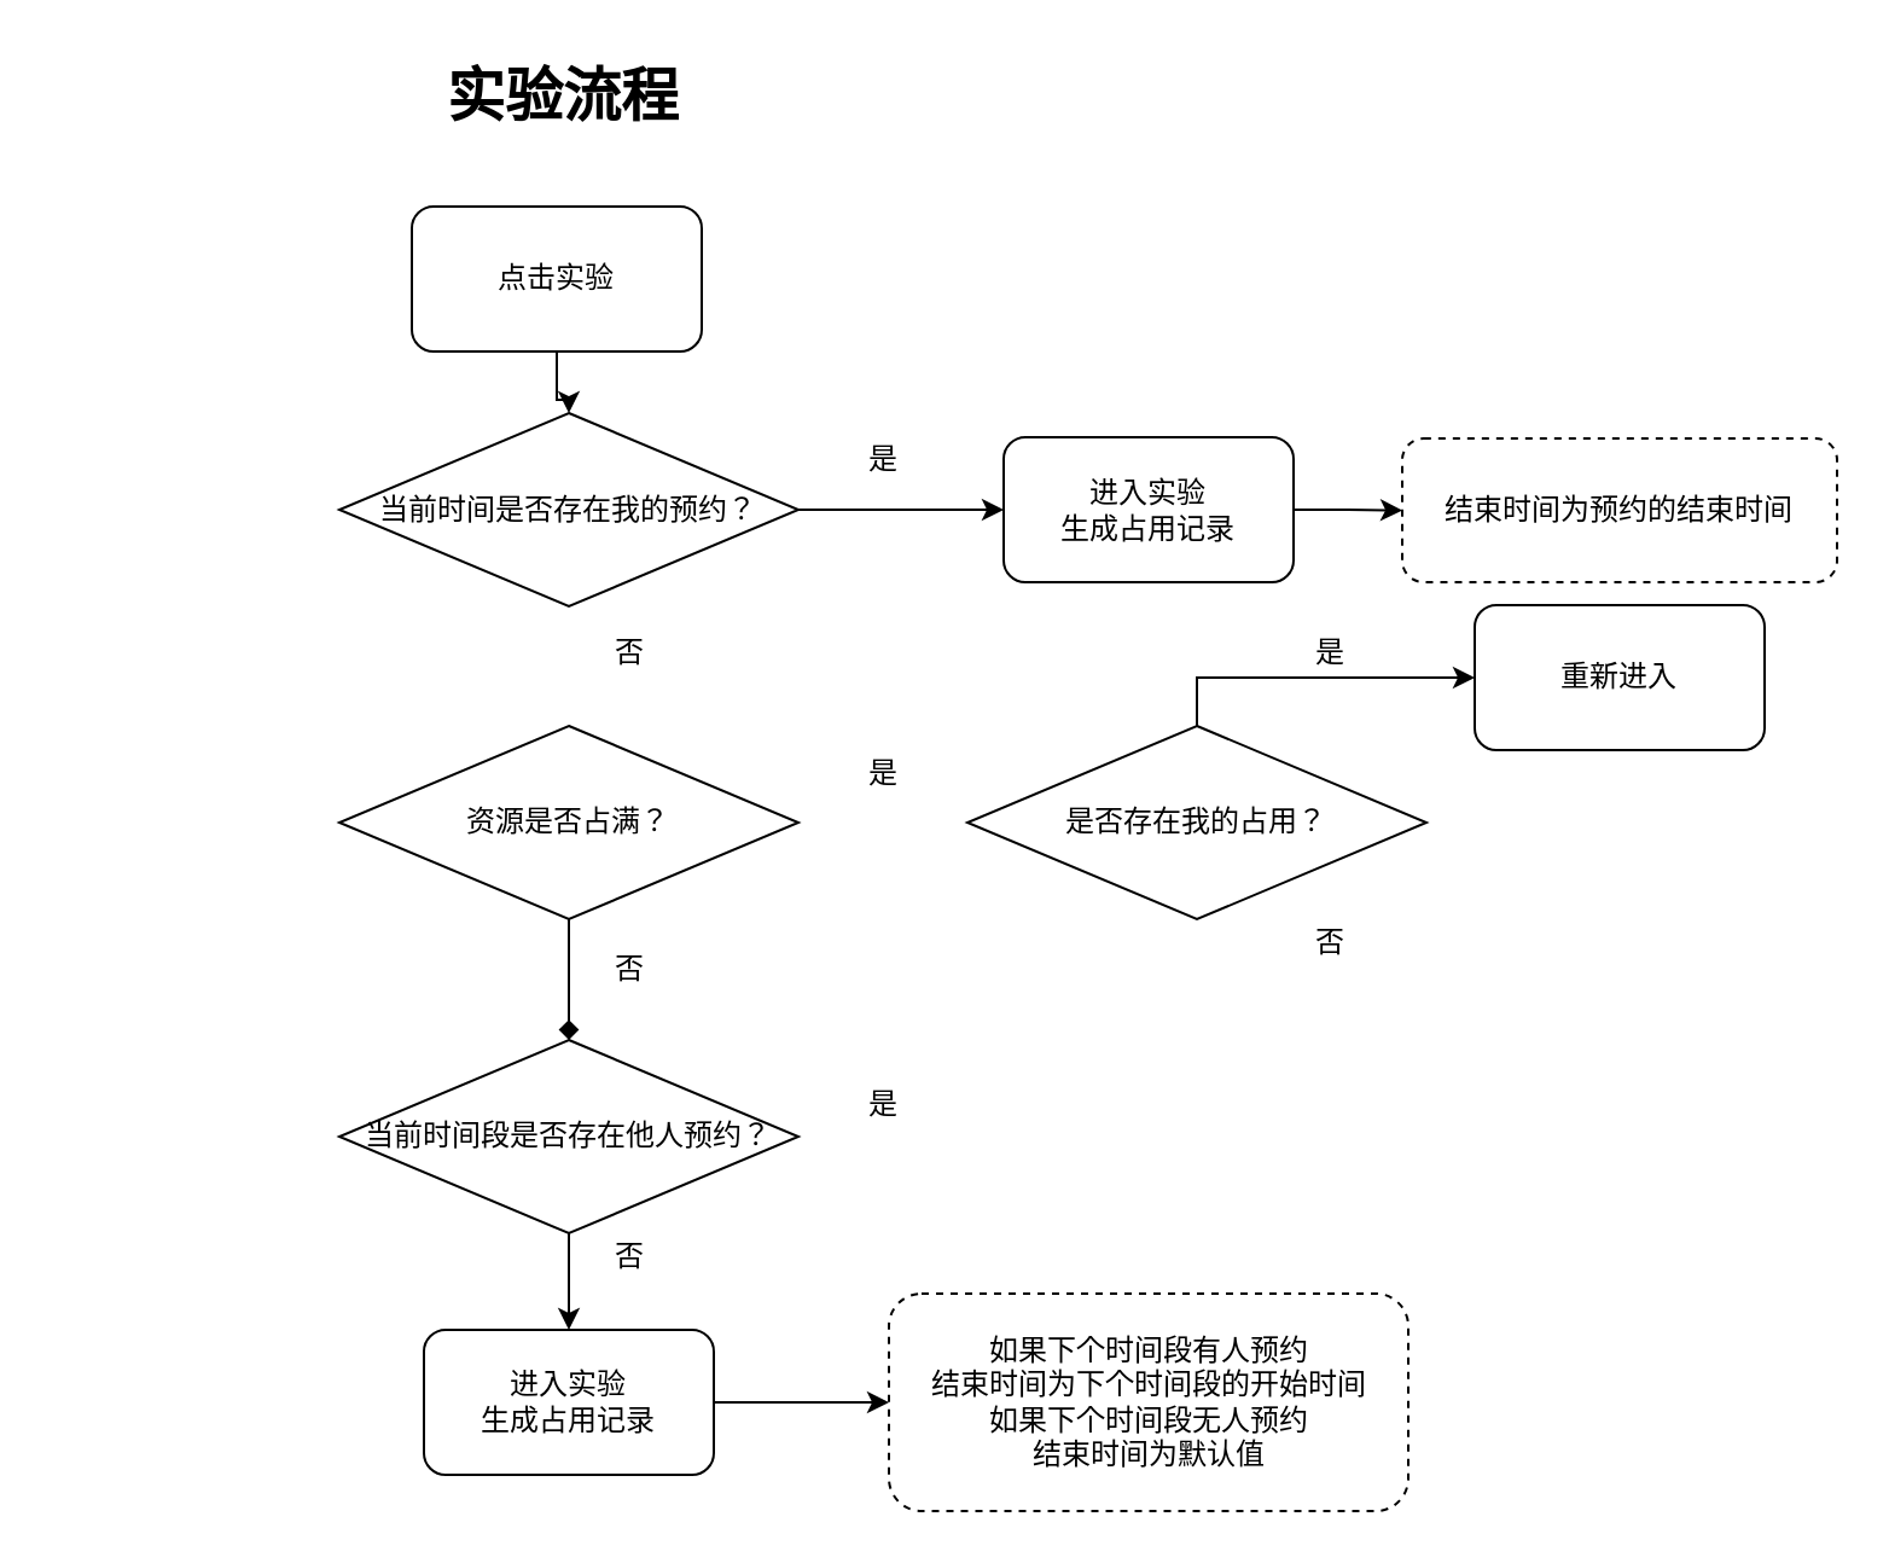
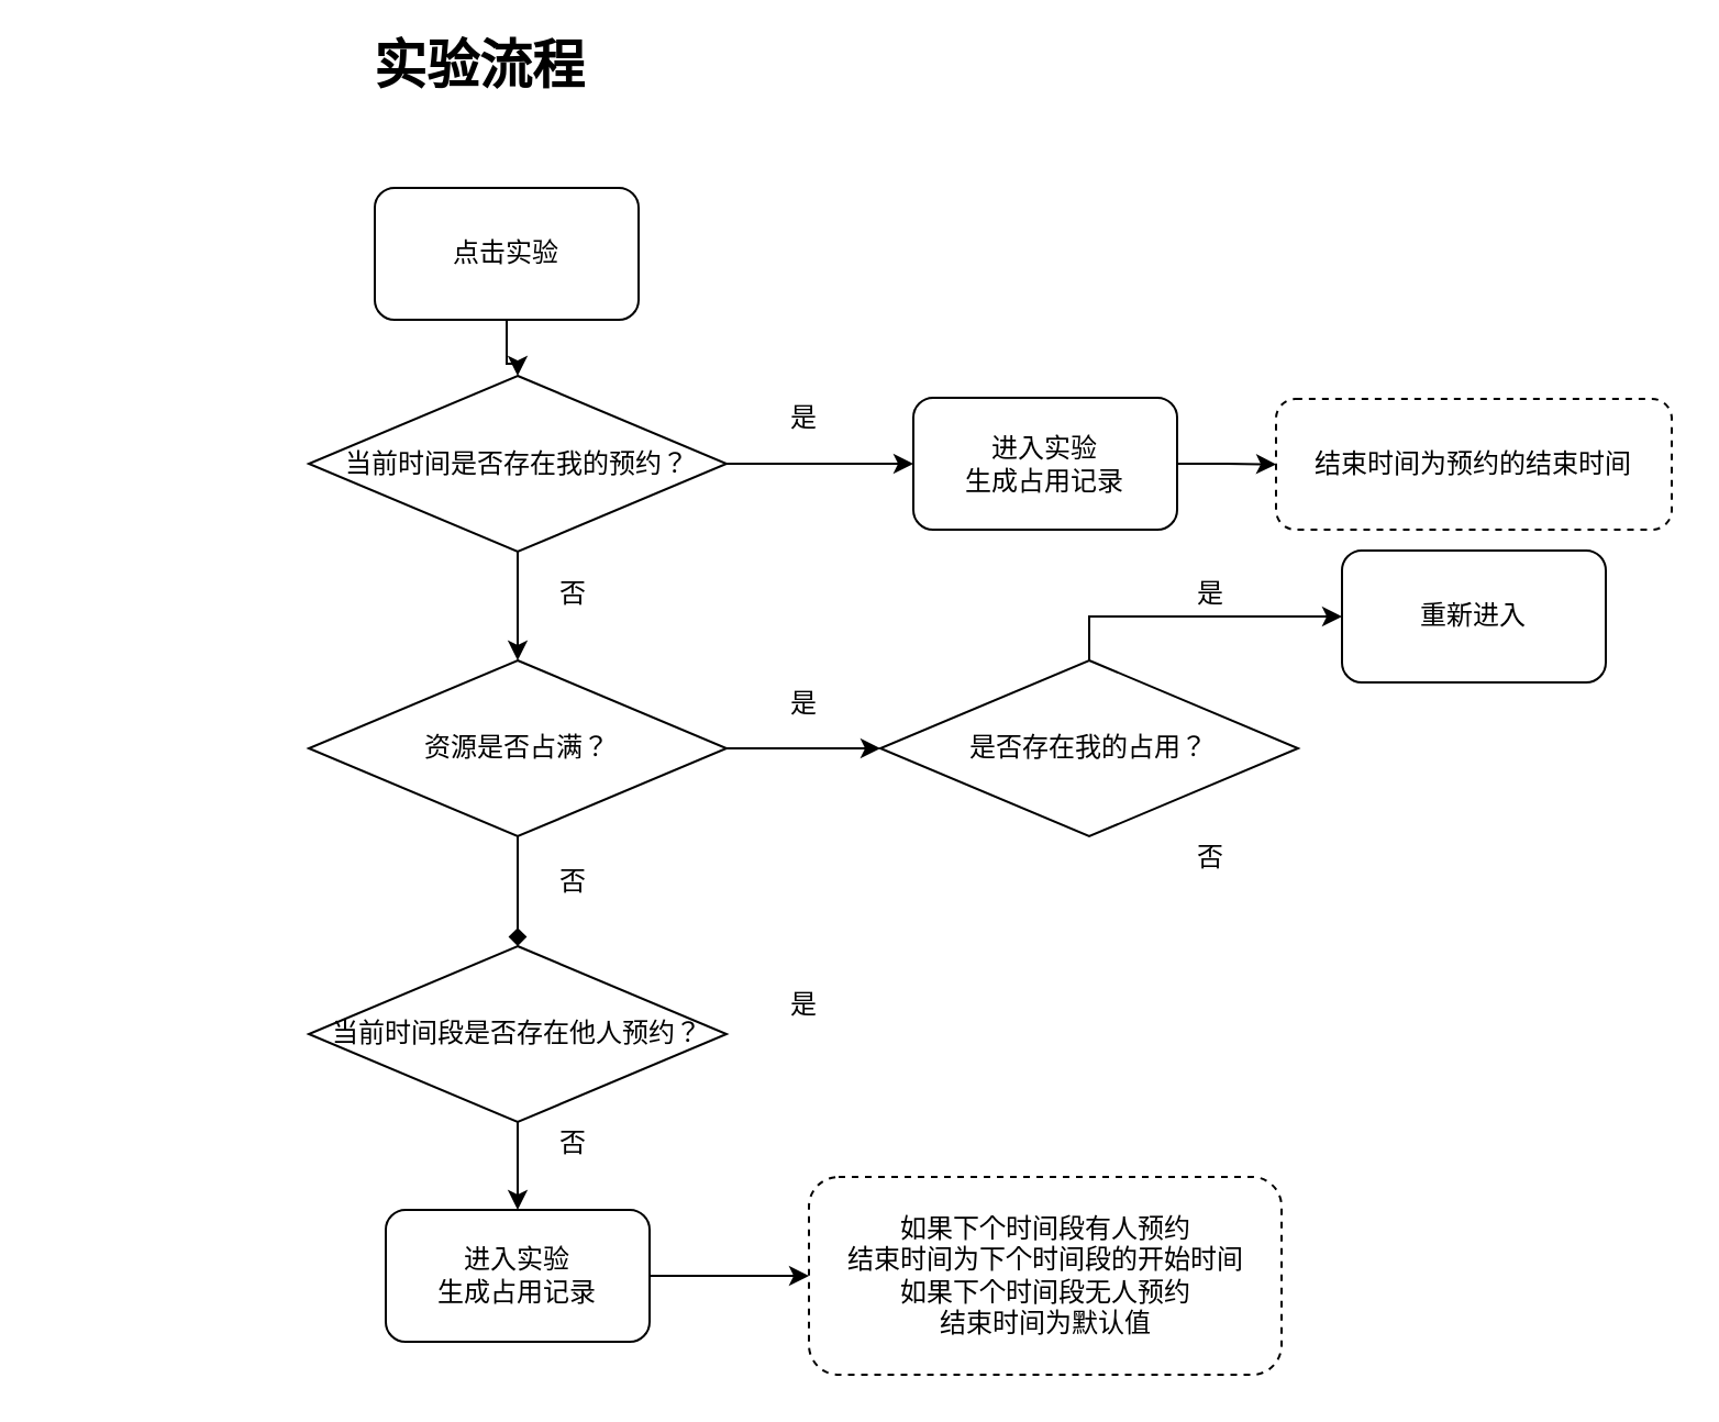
- <mxCell id="3" value="&lt;h1&gt;实验流程&lt;/h1&gt;" style="text;html=1;strokeColor=none;fillColor=none;spacing=5;spacingTop=-20;whiteSpace=wrap;overflow=hidden;rounded=0;" parent="1" vertex="1"><mxGeometry x="180" y="20" width="110" height="40" as="geometry" /></mxCell>
+ <mxCell id="3" value="&lt;h1&gt;实验流程&lt;/h1&gt;" style="text;html=1;strokeColor=none;fillColor=none;spacing=5;spacingTop=-20;whiteSpace=wrap;overflow=hidden;rounded=0;" parent="1" vertex="1"><mxGeometry x="165" y="10" width="110" height="40" as="geometry" /></mxCell>
+ <mxCell id="12" value="" style="edgeStyle=orthogonalEdgeStyle;rounded=0;orthogonalLoop=1;jettySize=auto;html=1;" parent="1" source="13" target="8" edge="1"><mxGeometry relative="1" as="geometry" /></mxCell>
+ <mxCell id="6" value="" style="edgeStyle=orthogonalEdgeStyle;rounded=0;orthogonalLoop=1;jettySize=auto;html=1;entryX=0;entryY=0.5;entryDx=0;entryDy=0;" parent="1" source="8" target="28" edge="1"><mxGeometry relative="1" as="geometry"><mxPoint x="420" y="340" as="targetPoint" /></mxGeometry></mxCell>
